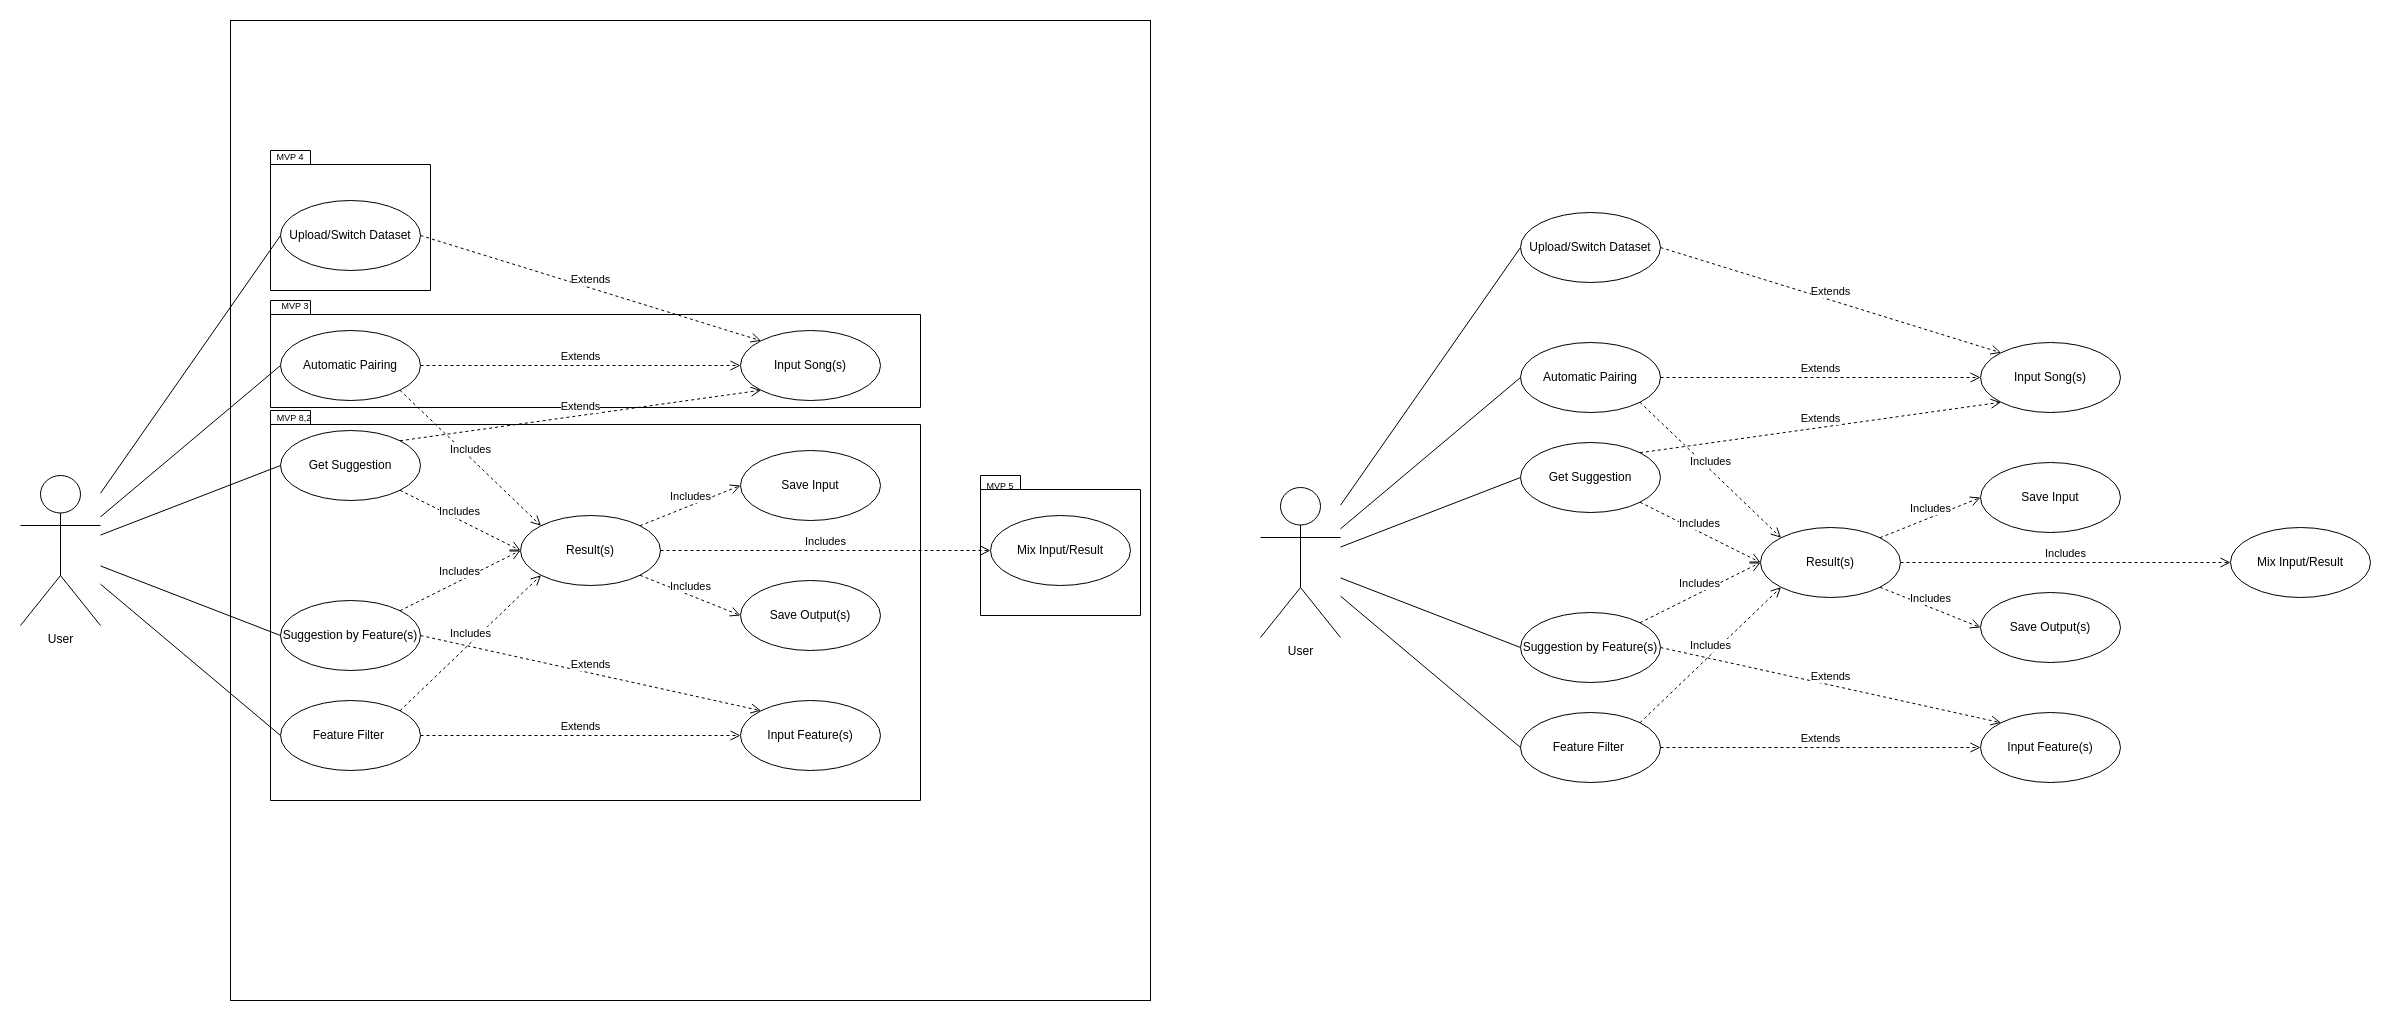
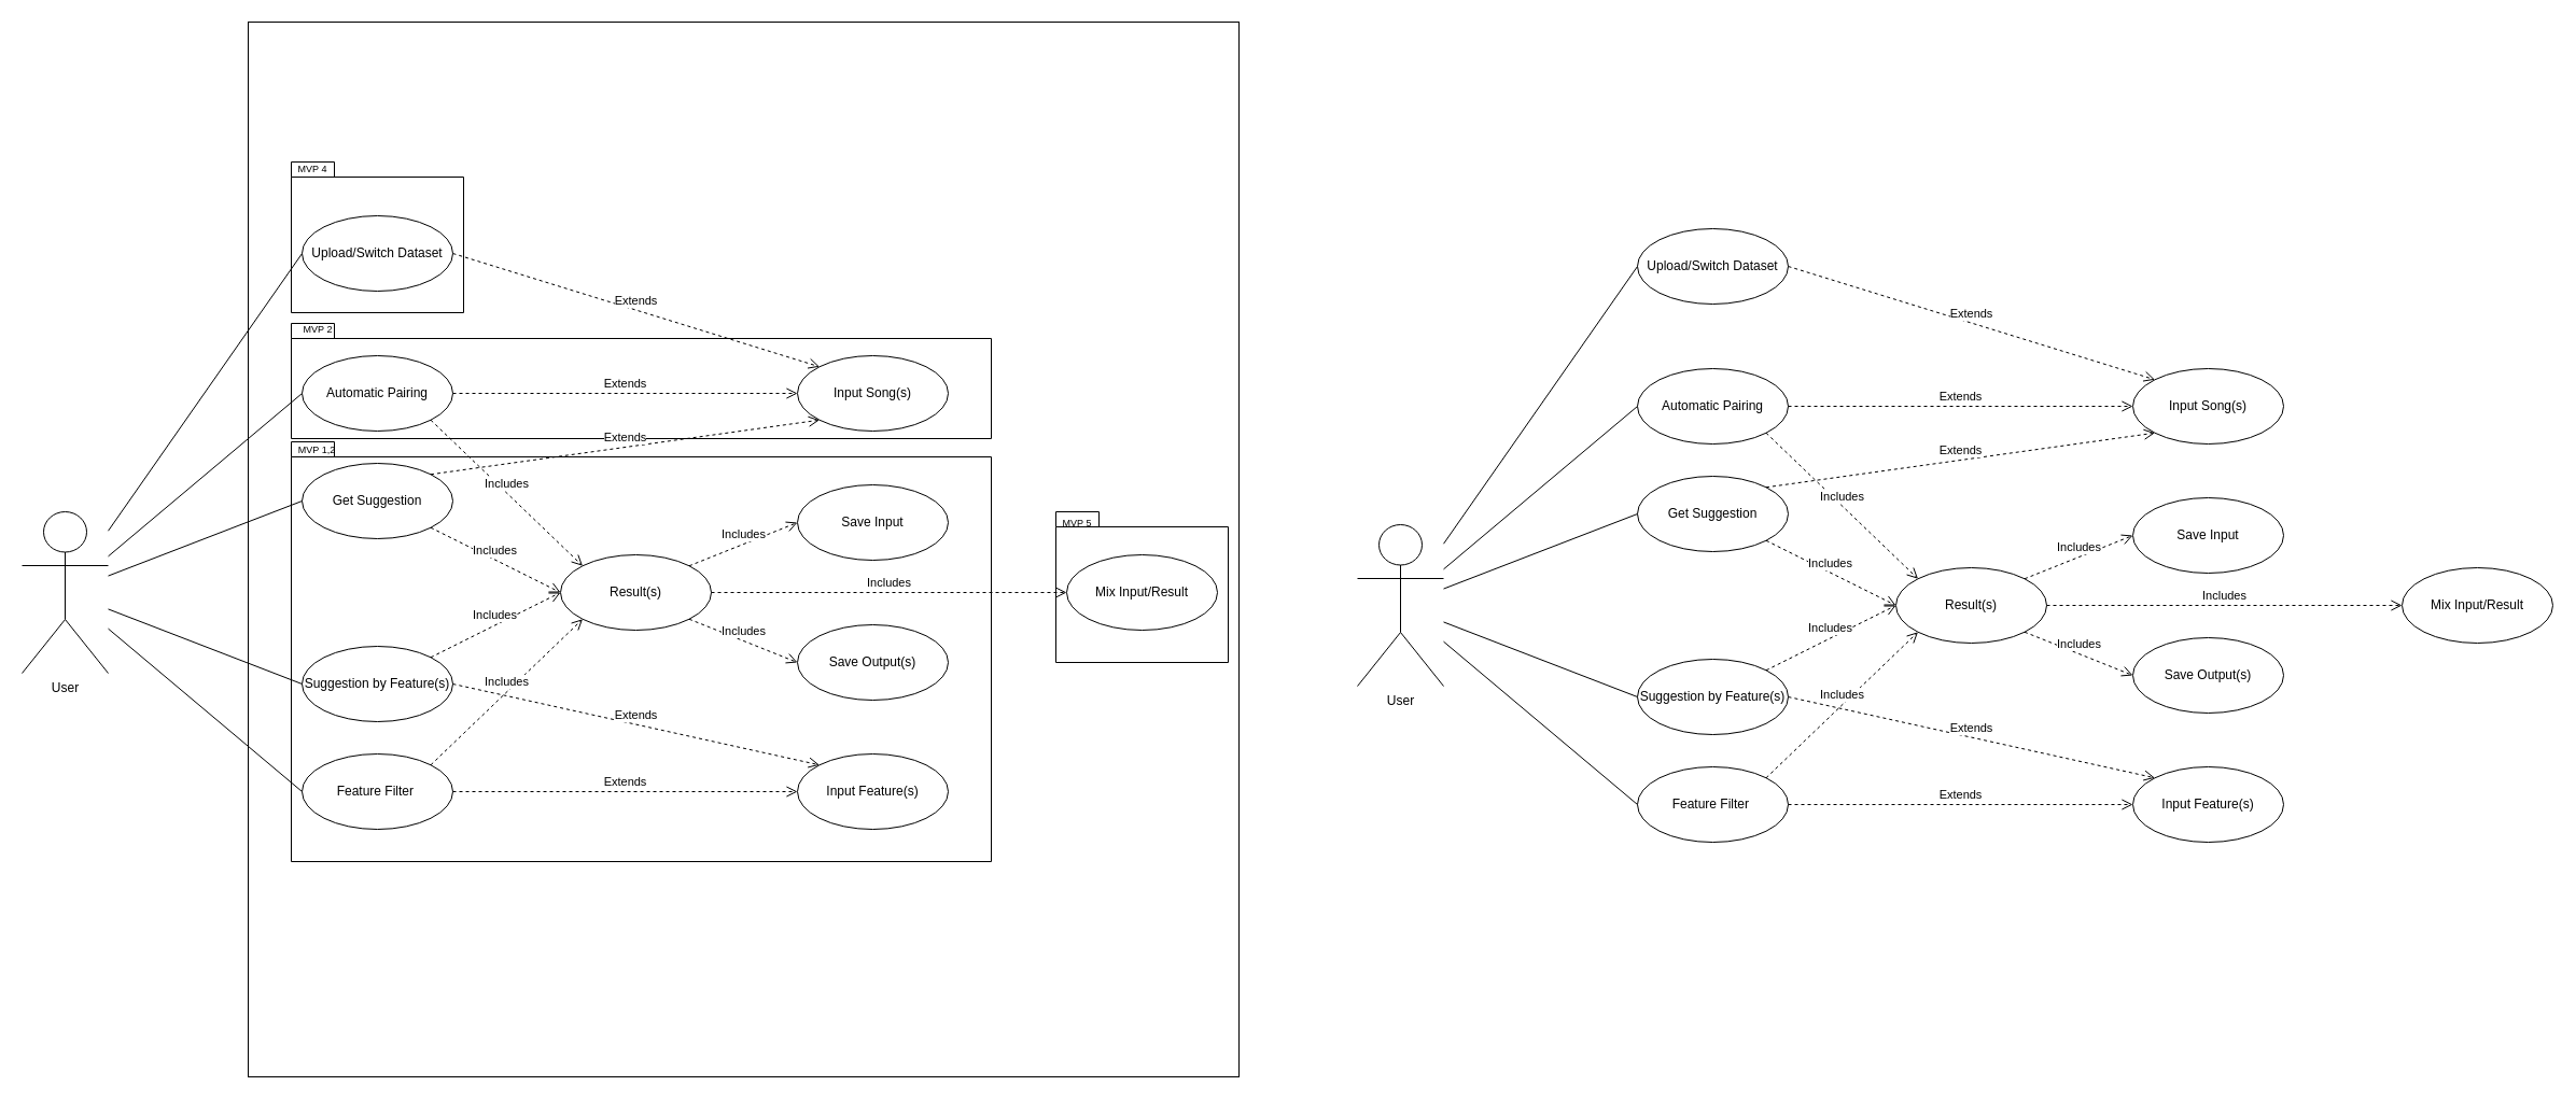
- <mxCell id="35" value="&lt;font style=&quot;font-size: 9px&quot;&gt;MVP 3&lt;/font&gt;" style="text;html=1;strokeColor=none;fillColor=none;align=center;verticalAlign=middle;whiteSpace=wrap;rounded=0;" vertex="1" parent="1"><mxGeometry x="245" y="295" width="100" height="20" as="geometry" /></mxCell>
+ <mxCell id="35" value="&lt;font style=&quot;font-size: 9px&quot;&gt;MVP 2&lt;/font&gt;" style="text;html=1;strokeColor=none;fillColor=none;align=center;verticalAlign=middle;whiteSpace=wrap;rounded=0;" vertex="1" parent="1"><mxGeometry x="245" y="295" width="100" height="20" as="geometry" /></mxCell>
- <mxCell id="33" value="&lt;font style=&quot;font-size: 9px&quot;&gt;MVP 8,2&lt;/font&gt;" style="text;html=1;strokeColor=none;fillColor=none;align=center;verticalAlign=middle;whiteSpace=wrap;rounded=0;" vertex="1" parent="1"><mxGeometry x="244" y="407" width="100" height="20" as="geometry" /></mxCell>
+ <mxCell id="33" value="&lt;font style=&quot;font-size: 9px&quot;&gt;MVP 1,2&lt;/font&gt;" style="text;html=1;strokeColor=none;fillColor=none;align=center;verticalAlign=middle;whiteSpace=wrap;rounded=0;" vertex="1" parent="1"><mxGeometry x="244" y="407" width="100" height="20" as="geometry" /></mxCell>
